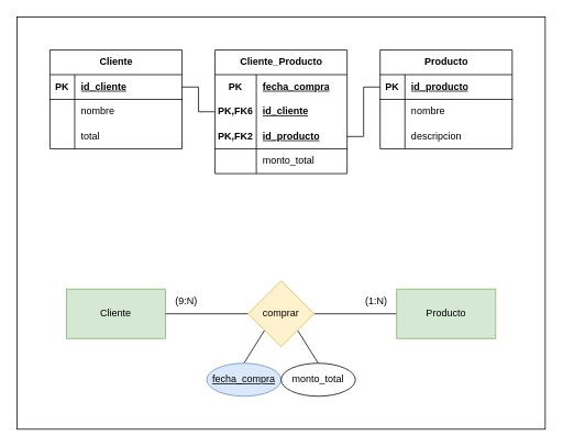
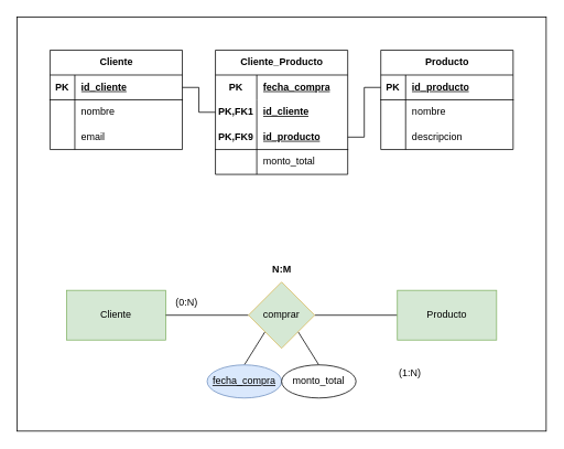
- <mxCell id="39" value="PK,FK6" style="shape=partialRectangle;connectable=0;fillColor=none;top=0;left=0;bottom=0;right=0;fontStyle=1;overflow=hidden;whiteSpace=wrap;html=1;" vertex="1" parent="38"><mxGeometry width="50" height="30" as="geometry"><mxRectangle width="50" height="30" as="alternateBounds" /></mxGeometry></mxCell>
+ <mxCell id="39" value="PK,FK1" style="shape=partialRectangle;connectable=0;fillColor=none;top=0;left=0;bottom=0;right=0;fontStyle=1;overflow=hidden;whiteSpace=wrap;html=1;" vertex="1" parent="38"><mxGeometry width="50" height="30" as="geometry"><mxRectangle width="50" height="30" as="alternateBounds" /></mxGeometry></mxCell>
- <mxCell id="23" value="total" style="shape=partialRectangle;connectable=0;fillColor=none;top=0;left=0;bottom=0;right=0;align=left;spacingLeft=6;overflow=hidden;whiteSpace=wrap;html=1;" vertex="1" parent="21"><mxGeometry x="30" width="130" height="30" as="geometry"><mxRectangle width="130" height="30" as="alternateBounds" /></mxGeometry></mxCell>
+ <mxCell id="23" value="email" style="shape=partialRectangle;connectable=0;fillColor=none;top=0;left=0;bottom=0;right=0;align=left;spacingLeft=6;overflow=hidden;whiteSpace=wrap;html=1;" vertex="1" parent="21"><mxGeometry x="30" width="130" height="30" as="geometry"><mxRectangle width="130" height="30" as="alternateBounds" /></mxGeometry></mxCell>
- <mxCell id="42" value="PK,FK2" style="shape=partialRectangle;connectable=0;fillColor=none;top=0;left=0;bottom=0;right=0;fontStyle=1;overflow=hidden;whiteSpace=wrap;html=1;" vertex="1" parent="41"><mxGeometry width="50" height="30" as="geometry"><mxRectangle width="50" height="30" as="alternateBounds" /></mxGeometry></mxCell>
+ <mxCell id="42" value="PK,FK9" style="shape=partialRectangle;connectable=0;fillColor=none;top=0;left=0;bottom=0;right=0;fontStyle=1;overflow=hidden;whiteSpace=wrap;html=1;" vertex="1" parent="41"><mxGeometry width="50" height="30" as="geometry"><mxRectangle width="50" height="30" as="alternateBounds" /></mxGeometry></mxCell>
+ <mxCell id="13" value="N:M" style="text;html=1;align=center;verticalAlign=middle;resizable=0;points=[];autosize=1;strokeColor=none;fillColor=none;fontStyle=1" vertex="1" parent="2"><mxGeometry x="295" y="290" width="50" height="30" as="geometry" /></mxCell>
- <mxCell id="12" value="(9:N)" style="text;html=1;align=center;verticalAlign=middle;resizable=0;points=[];autosize=1;strokeColor=none;fillColor=none;" vertex="1" parent="2"><mxGeometry x="180" y="330" width="50" height="30" as="geometry" /></mxCell>
+ <mxCell id="12" value="(0:N)" style="text;html=1;align=center;verticalAlign=middle;resizable=0;points=[];autosize=1;strokeColor=none;fillColor=none;" vertex="1" parent="2"><mxGeometry x="180" y="330" width="50" height="30" as="geometry" /></mxCell>
- <mxCell id="11" value="(1:N)" style="text;html=1;align=center;verticalAlign=middle;resizable=0;points=[];autosize=1;strokeColor=none;fillColor=none;" vertex="1" parent="2"><mxGeometry x="410" y="330" width="50" height="30" as="geometry" /></mxCell>
+ <mxCell id="11" value="(1:N)" style="text;html=1;align=center;verticalAlign=middle;resizable=0;points=[];autosize=1;strokeColor=none;fillColor=none;" vertex="1" parent="2"><mxGeometry x="450" y="415" width="50" height="30" as="geometry" /></mxCell>
- <mxCell id="9" value="comprar" style="rhombus;whiteSpace=wrap;html=1;fillColor=#fff2cc;strokeColor=#d6b656;" vertex="1" parent="2"><mxGeometry x="280" y="320" width="80" height="80" as="geometry" /></mxCell>
+ <mxCell id="9" value="comprar" style="rhombus;whiteSpace=wrap;html=1;fillColor=#d5e8d4;strokeColor=#d6b656;" vertex="1" parent="2"><mxGeometry x="280" y="320" width="80" height="80" as="geometry" /></mxCell>
